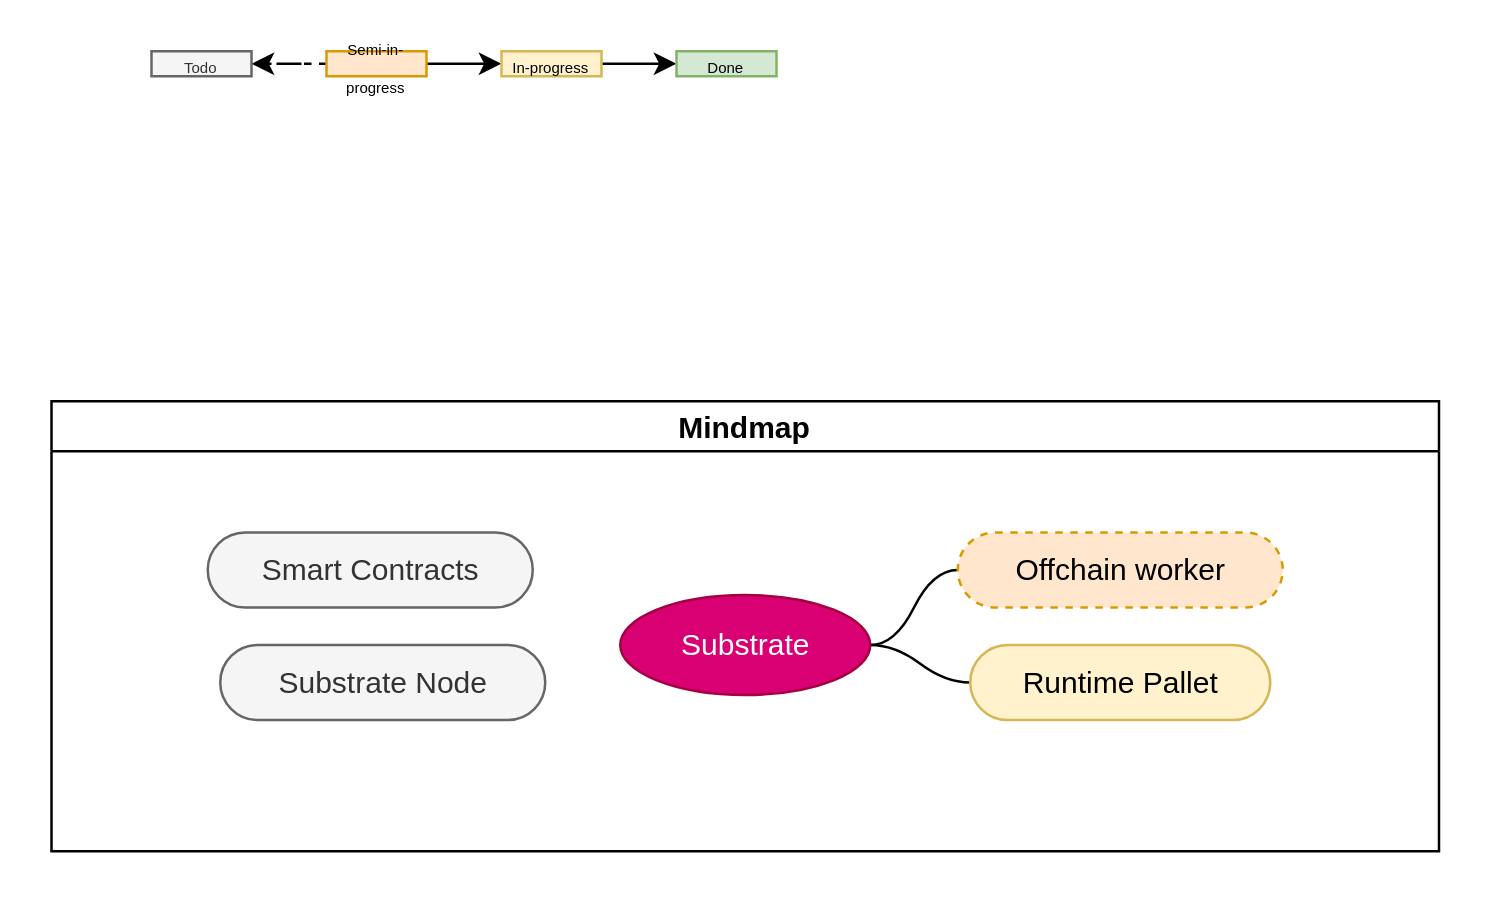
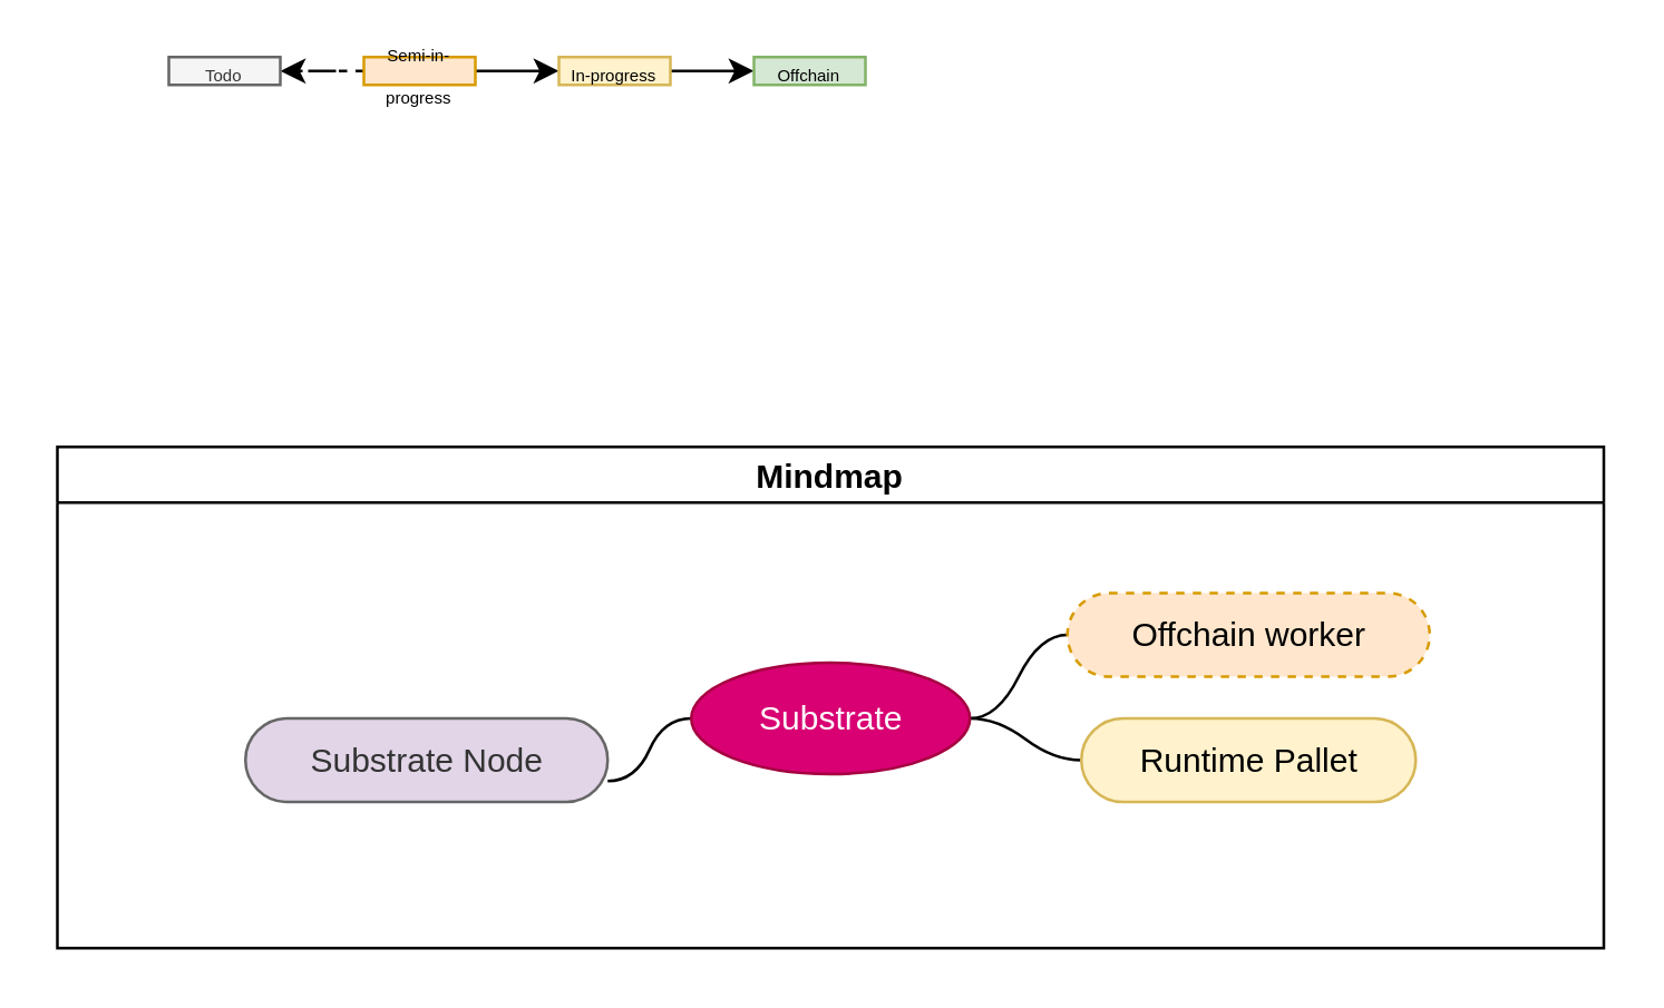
- <mxCell id="16" value="&lt;font style=&quot;font-size: 6px;&quot;&gt;Done&lt;/font&gt;" style="rounded=0;whiteSpace=wrap;html=1;fillColor=#d5e8d4;strokeColor=#82b366;" parent="1" vertex="1"><mxGeometry x="270" y="20" width="40" height="10" as="geometry" /></mxCell>
+ <mxCell id="16" value="&lt;font style=&quot;font-size: 6px;&quot;&gt;Offchain&lt;/font&gt;" style="rounded=0;whiteSpace=wrap;html=1;fillColor=#d5e8d4;strokeColor=#82b366;" parent="1" vertex="1"><mxGeometry x="270" y="20" width="40" height="10" as="geometry" /></mxCell>
- <mxCell id="9" value="Smart Contracts" style="whiteSpace=wrap;html=1;rounded=1;arcSize=50;align=center;verticalAlign=middle;strokeWidth=1;autosize=1;spacing=4;treeFolding=1;treeMoving=1;newEdgeStyle={&quot;edgeStyle&quot;:&quot;entityRelationEdgeStyle&quot;,&quot;startArrow&quot;:&quot;none&quot;,&quot;endArrow&quot;:&quot;none&quot;,&quot;segment&quot;:10,&quot;curved&quot;:1,&quot;sourcePerimeterSpacing&quot;:0,&quot;targetPerimeterSpacing&quot;:0};fillColor=#f5f5f5;strokeColor=#666666;fontColor=#333333;" parent="2" vertex="1"><mxGeometry x="62.5" y="52.5" width="130" height="30" as="geometry" /></mxCell>
+ <mxCell id="5" style="edgeStyle=entityRelationEdgeStyle;rounded=0;orthogonalLoop=1;jettySize=auto;html=1;startArrow=none;endArrow=none;segment=10;curved=1;sourcePerimeterSpacing=0;targetPerimeterSpacing=0;entryX=1;entryY=0.75;entryDx=0;entryDy=0;" parent="2" source="6" target="10" edge="1"><mxGeometry relative="1" as="geometry" /></mxCell>
- <mxCell id="10" value="Substrate Node" style="whiteSpace=wrap;html=1;rounded=1;arcSize=50;align=center;verticalAlign=middle;strokeWidth=1;autosize=1;spacing=4;treeFolding=1;treeMoving=1;newEdgeStyle={&quot;edgeStyle&quot;:&quot;entityRelationEdgeStyle&quot;,&quot;startArrow&quot;:&quot;none&quot;,&quot;endArrow&quot;:&quot;none&quot;,&quot;segment&quot;:10,&quot;curved&quot;:1,&quot;sourcePerimeterSpacing&quot;:0,&quot;targetPerimeterSpacing&quot;:0};fillColor=#f5f5f5;strokeColor=#666666;fontColor=#333333;" parent="2" vertex="1"><mxGeometry x="67.5" y="97.5" width="130" height="30" as="geometry" /></mxCell>
+ <mxCell id="10" value="Substrate Node" style="whiteSpace=wrap;html=1;rounded=1;arcSize=50;align=center;verticalAlign=middle;strokeWidth=1;autosize=1;spacing=4;treeFolding=1;treeMoving=1;newEdgeStyle={&quot;edgeStyle&quot;:&quot;entityRelationEdgeStyle&quot;,&quot;startArrow&quot;:&quot;none&quot;,&quot;endArrow&quot;:&quot;none&quot;,&quot;segment&quot;:10,&quot;curved&quot;:1,&quot;sourcePerimeterSpacing&quot;:0,&quot;targetPerimeterSpacing&quot;:0};fillColor=#e1d5e7;strokeColor=#666666;fontColor=#333333;" parent="2" vertex="1"><mxGeometry x="67.5" y="97.5" width="130" height="30" as="geometry" /></mxCell>
